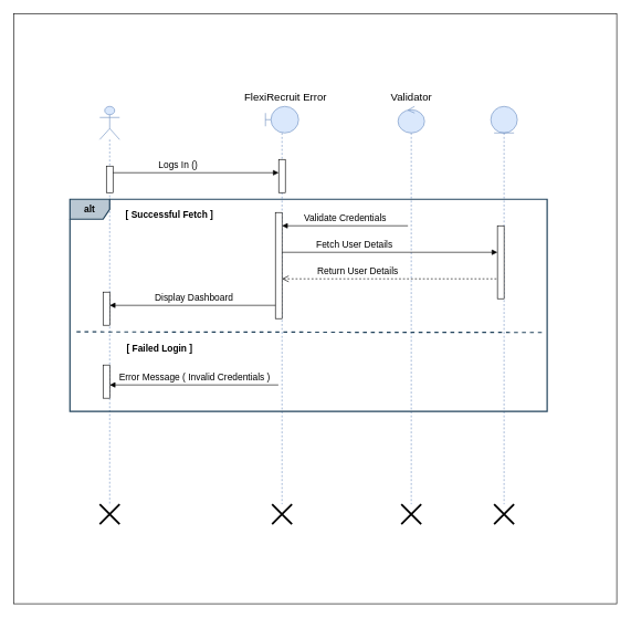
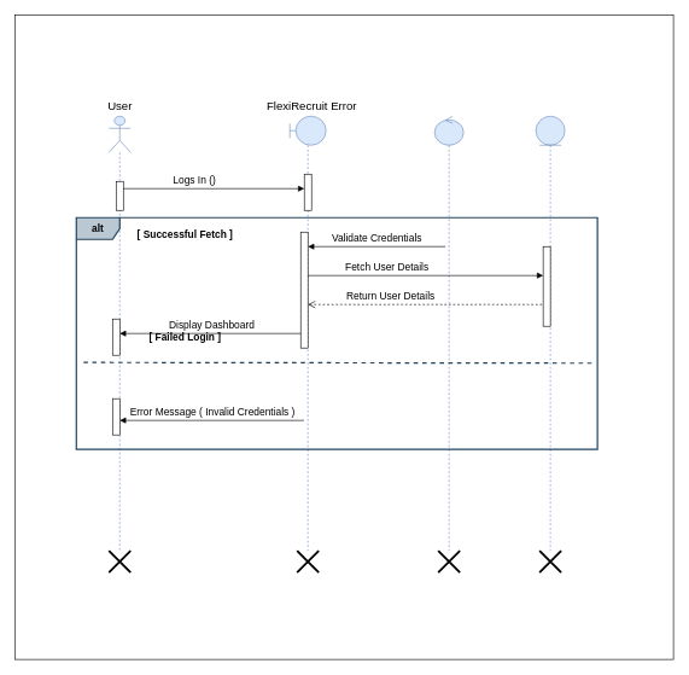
+ <mxCell id="10" value="&lt;font style=&quot;font-size: 16px;&quot;&gt;User&lt;br&gt;&lt;/font&gt;" style="text;html=1;align=center;verticalAlign=middle;resizable=0;points=[];autosize=1;strokeColor=none;fillColor=none;" parent="3" vertex="1"><mxGeometry x="30" width="60" height="30" as="geometry" /></mxCell>
- <mxCell id="12" value="&lt;font style=&quot;font-size: 16px;&quot;&gt;Validator&lt;br&gt;&lt;/font&gt;" style="text;html=1;align=center;verticalAlign=middle;resizable=0;points=[];autosize=1;strokeColor=none;fillColor=none;" parent="3" vertex="1"><mxGeometry x="470" width="90" height="30" as="geometry" /></mxCell>
- <mxCell id="26" value="&lt;b&gt;&lt;font style=&quot;font-size: 14px;&quot;&gt;[ Failed Login ]&lt;br&gt;&lt;/font&gt;&lt;/b&gt;" style="text;html=1;align=center;verticalAlign=middle;resizable=0;points=[];autosize=1;strokeColor=none;fillColor=none;" parent="18" vertex="1"><mxGeometry x="75" y="210" width="120" height="30" as="geometry" /></mxCell>
+ <mxCell id="26" value="&lt;b&gt;&lt;font style=&quot;font-size: 14px;&quot;&gt;[ Failed Login ]&lt;br&gt;&lt;/font&gt;&lt;/b&gt;" style="text;html=1;align=center;verticalAlign=middle;resizable=0;points=[];autosize=1;strokeColor=none;fillColor=none;" parent="18" vertex="1"><mxGeometry x="90" y="150" width="120" height="30" as="geometry" /></mxCell>
